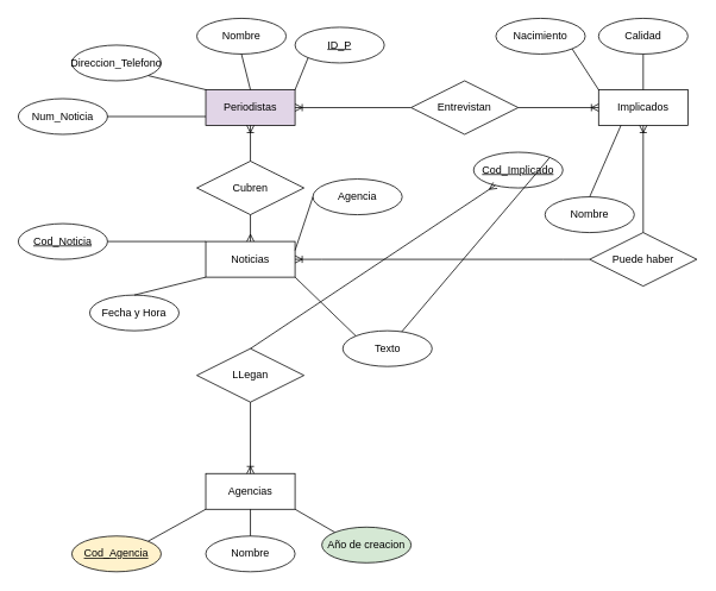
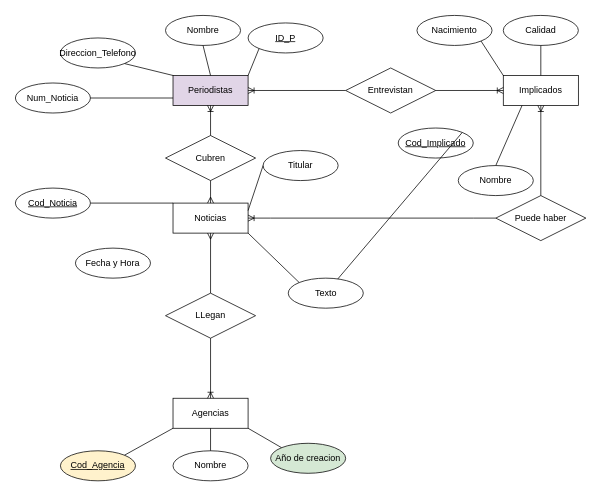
- <mxCell id="17" value="Agencia" style="ellipse;whiteSpace=wrap;html=1;align=center;" vertex="1" parent="1"><mxGeometry x="350" y="200" width="100" height="40" as="geometry" /></mxCell>
+ <mxCell id="17" value="Titular" style="ellipse;whiteSpace=wrap;html=1;align=center;" vertex="1" parent="1"><mxGeometry x="350" y="200" width="100" height="40" as="geometry" /></mxCell>
- <mxCell id="46" value="" style="fontSize=12;html=1;endArrow=ERmany;rounded=0;exitX=0.5;exitY=0;exitDx=0;exitDy=0;" edge="1" parent="1" source="38" target="32"><mxGeometry width="100" height="100" relative="1" as="geometry"><mxPoint x="360" y="480" as="sourcePoint" /><mxPoint x="460" y="380" as="targetPoint" /></mxGeometry></mxCell>
+ <mxCell id="46" value="" style="fontSize=12;html=1;endArrow=ERmany;rounded=0;entryX=0.5;entryY=1;entryDx=0;entryDy=0;exitX=0.5;exitY=0;exitDx=0;exitDy=0;" edge="1" parent="1" source="38" target="6"><mxGeometry width="100" height="100" relative="1" as="geometry"><mxPoint x="360" y="480" as="sourcePoint" /><mxPoint x="460" y="380" as="targetPoint" /></mxGeometry></mxCell>
- <mxCell id="15" value="" style="endArrow=none;html=1;rounded=0;entryX=0;entryY=1;entryDx=0;entryDy=0;exitX=0.5;exitY=0;exitDx=0;exitDy=0;" edge="1" parent="1" source="12" target="6"><mxGeometry relative="1" as="geometry"><mxPoint x="140" y="230" as="sourcePoint" /><mxPoint x="300" y="230" as="targetPoint" /></mxGeometry></mxCell>
